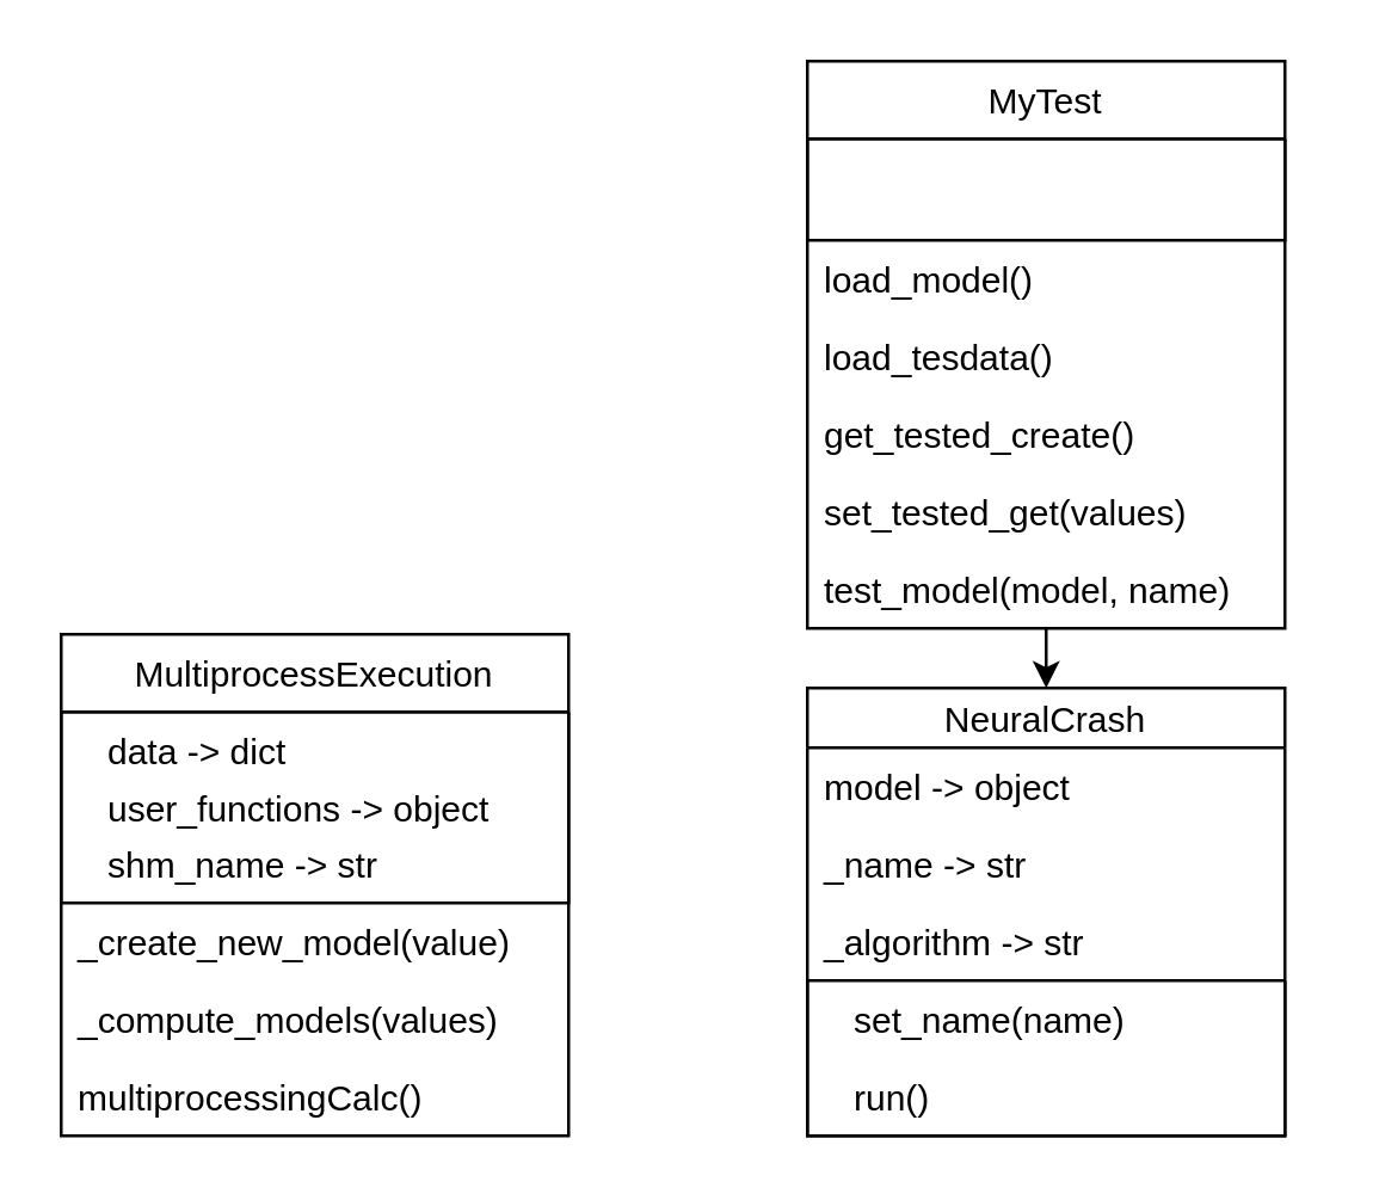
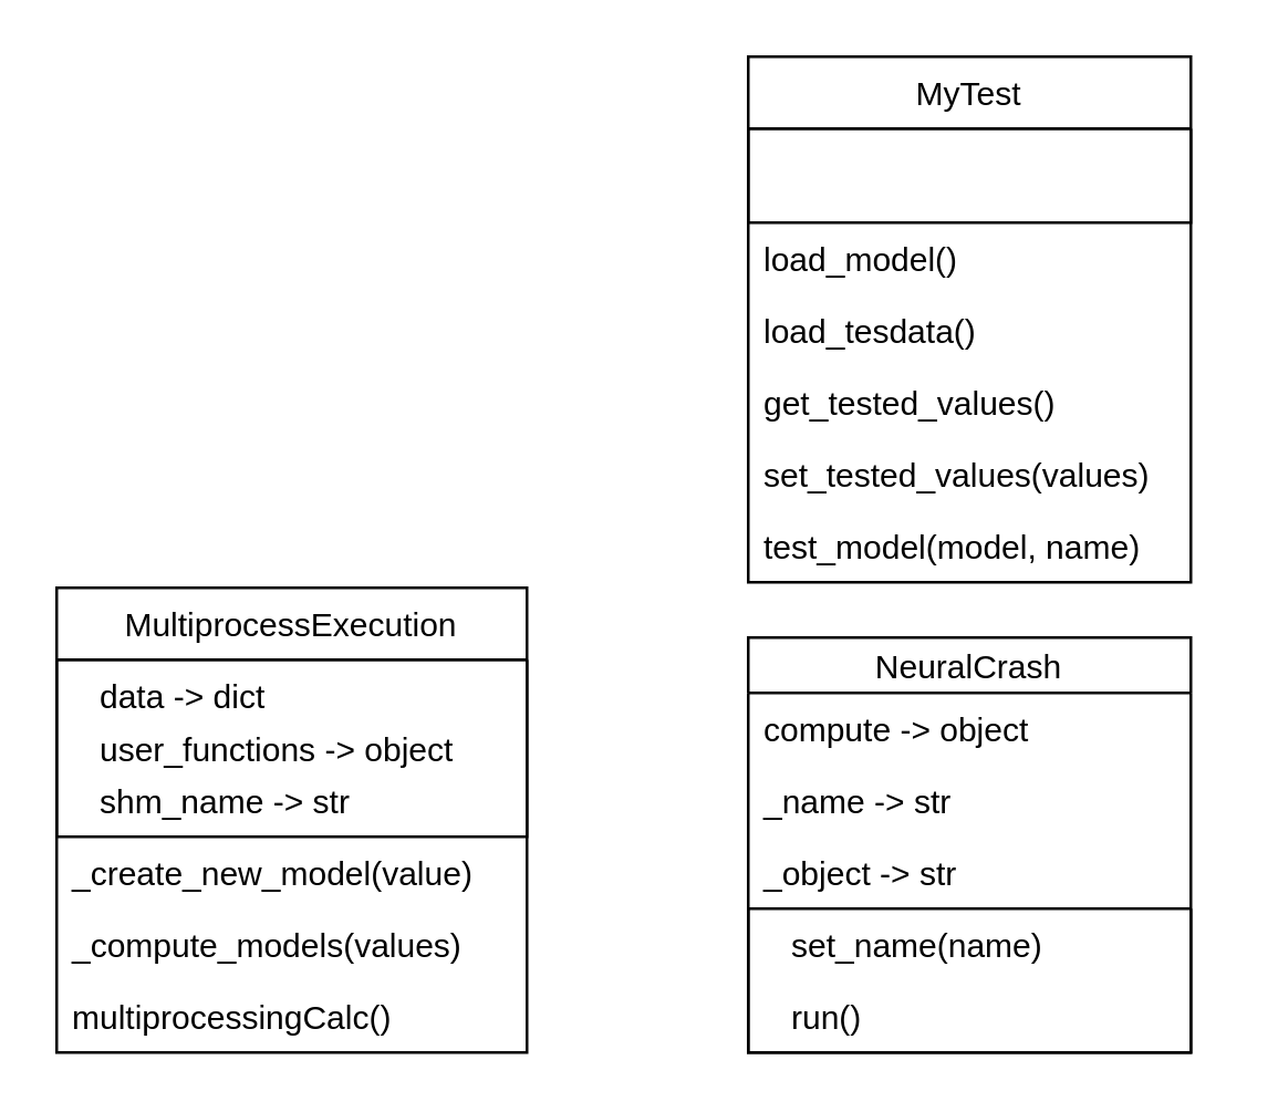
- <mxCell id="14" value="get_tested_create()" style="text;strokeColor=none;fillColor=none;align=left;verticalAlign=top;spacingLeft=4;spacingRight=4;overflow=hidden;rotatable=0;points=[[0,0.5],[1,0.5]];portConstraint=eastwest;" vertex="1" parent="10"><mxGeometry y="112" width="160" height="26" as="geometry" /></mxCell>
+ <mxCell id="14" value="get_tested_values()" style="text;strokeColor=none;fillColor=none;align=left;verticalAlign=top;spacingLeft=4;spacingRight=4;overflow=hidden;rotatable=0;points=[[0,0.5],[1,0.5]];portConstraint=eastwest;" vertex="1" parent="10"><mxGeometry y="112" width="160" height="26" as="geometry" /></mxCell>
- <mxCell id="15" value="set_tested_get(values)" style="text;strokeColor=none;fillColor=none;align=left;verticalAlign=top;spacingLeft=4;spacingRight=4;overflow=hidden;rotatable=0;points=[[0,0.5],[1,0.5]];portConstraint=eastwest;" vertex="1" parent="10"><mxGeometry y="138" width="160" height="26" as="geometry" /></mxCell>
+ <mxCell id="15" value="set_tested_values(values)" style="text;strokeColor=none;fillColor=none;align=left;verticalAlign=top;spacingLeft=4;spacingRight=4;overflow=hidden;rotatable=0;points=[[0,0.5],[1,0.5]];portConstraint=eastwest;" vertex="1" parent="10"><mxGeometry y="138" width="160" height="26" as="geometry" /></mxCell>
- <mxCell id="9" style="edgeStyle=orthogonalEdgeStyle;rounded=0;orthogonalLoop=1;jettySize=auto;html=1;exitX=0.5;exitY=1;exitDx=0;exitDy=0;entryX=0.5;entryY=0;entryDx=0;entryDy=0;" edge="1" parent="1" source="10" target="2"><mxGeometry relative="1" as="geometry" /></mxCell>
- <mxCell id="3" value="model -&gt; object" style="text;strokeColor=none;fillColor=none;align=left;verticalAlign=top;spacingLeft=4;spacingRight=4;overflow=hidden;rotatable=0;points=[[0,0.5],[1,0.5]];portConstraint=eastwest;" vertex="1" parent="2"><mxGeometry y="20" width="160" height="26" as="geometry" /></mxCell>
+ <mxCell id="3" value="compute -&gt; object" style="text;strokeColor=none;fillColor=none;align=left;verticalAlign=top;spacingLeft=4;spacingRight=4;overflow=hidden;rotatable=0;points=[[0,0.5],[1,0.5]];portConstraint=eastwest;" vertex="1" parent="2"><mxGeometry y="20" width="160" height="26" as="geometry" /></mxCell>
- <mxCell id="5" value="_algorithm -&gt; str" style="text;strokeColor=none;fillColor=none;align=left;verticalAlign=top;spacingLeft=4;spacingRight=4;overflow=hidden;rotatable=0;points=[[0,0.5],[1,0.5]];portConstraint=eastwest;" vertex="1" parent="2"><mxGeometry y="72" width="160" height="26" as="geometry" /></mxCell>
+ <mxCell id="5" value="_object -&gt; str" style="text;strokeColor=none;fillColor=none;align=left;verticalAlign=top;spacingLeft=4;spacingRight=4;overflow=hidden;rotatable=0;points=[[0,0.5],[1,0.5]];portConstraint=eastwest;" vertex="1" parent="2"><mxGeometry y="72" width="160" height="26" as="geometry" /></mxCell>
